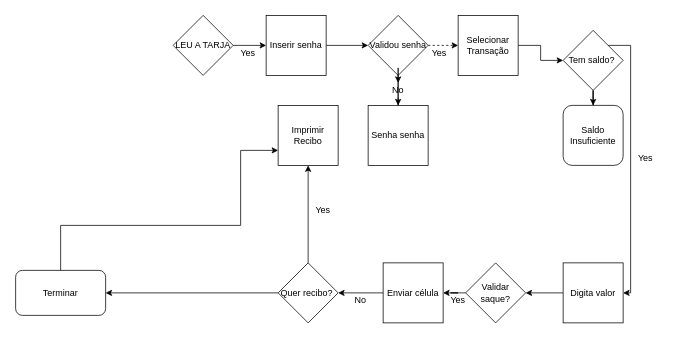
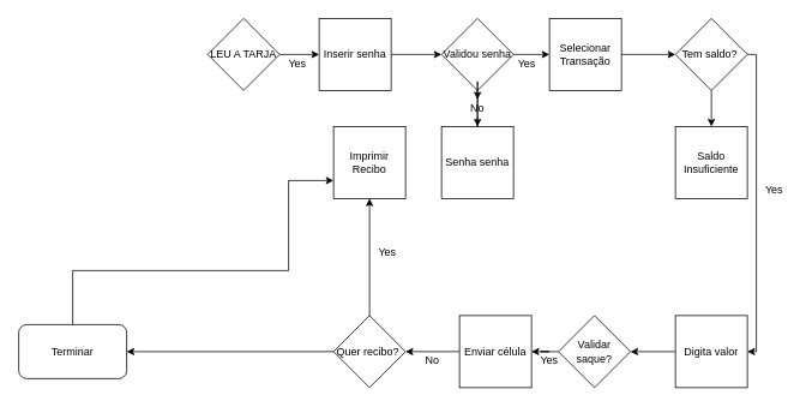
- <mxCell id="6" value="" style="edgeStyle=orthogonalEdgeStyle;rounded=0;orthogonalLoop=1;jettySize=auto;html=1;dashed=1;" edge="1" parent="1" source="8" target="10"><mxGeometry relative="1" as="geometry" /></mxCell>
+ <mxCell id="6" value="" style="edgeStyle=orthogonalEdgeStyle;rounded=0;orthogonalLoop=1;jettySize=auto;html=1;" edge="1" parent="1" source="8" target="10"><mxGeometry relative="1" as="geometry" /></mxCell>
- <mxCell id="13" value="Tem saldo?&amp;nbsp;" style="rhombus;whiteSpace=wrap;html=1;" vertex="1" parent="1"><mxGeometry x="750" y="40" width="80" height="80" as="geometry" /></mxCell>
+ <mxCell id="13" value="Tem saldo?&amp;nbsp;" style="rhombus;whiteSpace=wrap;html=1;" vertex="1" parent="1"><mxGeometry x="750" y="20" width="80" height="80" as="geometry" /></mxCell>
- <mxCell id="14" value="Saldo Insuficiente" style="whiteSpace=wrap;html=1;aspect=fixed;rounded=1;" vertex="1" parent="1"><mxGeometry x="750" y="140" width="80" height="80" as="geometry" /></mxCell>
+ <mxCell id="14" value="Saldo Insuficiente" style="whiteSpace=wrap;html=1;aspect=fixed;" vertex="1" parent="1"><mxGeometry x="750" y="140" width="80" height="80" as="geometry" /></mxCell>
